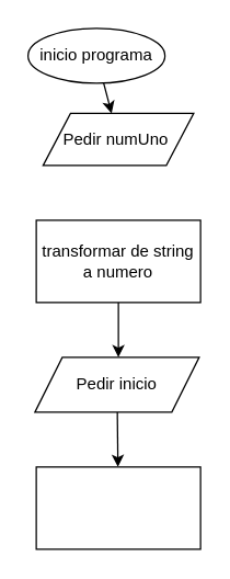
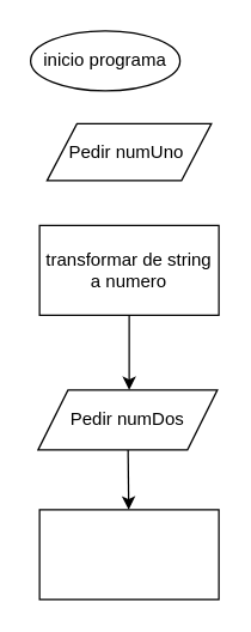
- <mxCell id="2" value="" style="edgeStyle=none;html=1;" edge="1" parent="1" source="3" target="4"><mxGeometry relative="1" as="geometry" /></mxCell>
- <mxCell id="6" value="transformar de string a numero" style="rounded=0;whiteSpace=wrap;html=1;" vertex="1" parent="1"><mxGeometry x="26" y="160" width="120" height="60" as="geometry" /></mxCell>
+ <mxCell id="6" value="transformar de string a numero" style="rounded=0;whiteSpace=wrap;html=1;" vertex="1" parent="1"><mxGeometry x="26" y="150" width="120" height="60" as="geometry" /></mxCell>
- <mxCell id="8" value="Pedir inicio" style="shape=parallelogram;perimeter=parallelogramPerimeter;whiteSpace=wrap;html=1;fixedSize=1;" vertex="1" parent="1"><mxGeometry x="25" y="260" width="120" height="40" as="geometry" /></mxCell>
+ <mxCell id="8" value="Pedir numDos" style="shape=parallelogram;perimeter=parallelogramPerimeter;whiteSpace=wrap;html=1;fixedSize=1;" vertex="1" parent="1"><mxGeometry x="25" y="260" width="120" height="40" as="geometry" /></mxCell>
